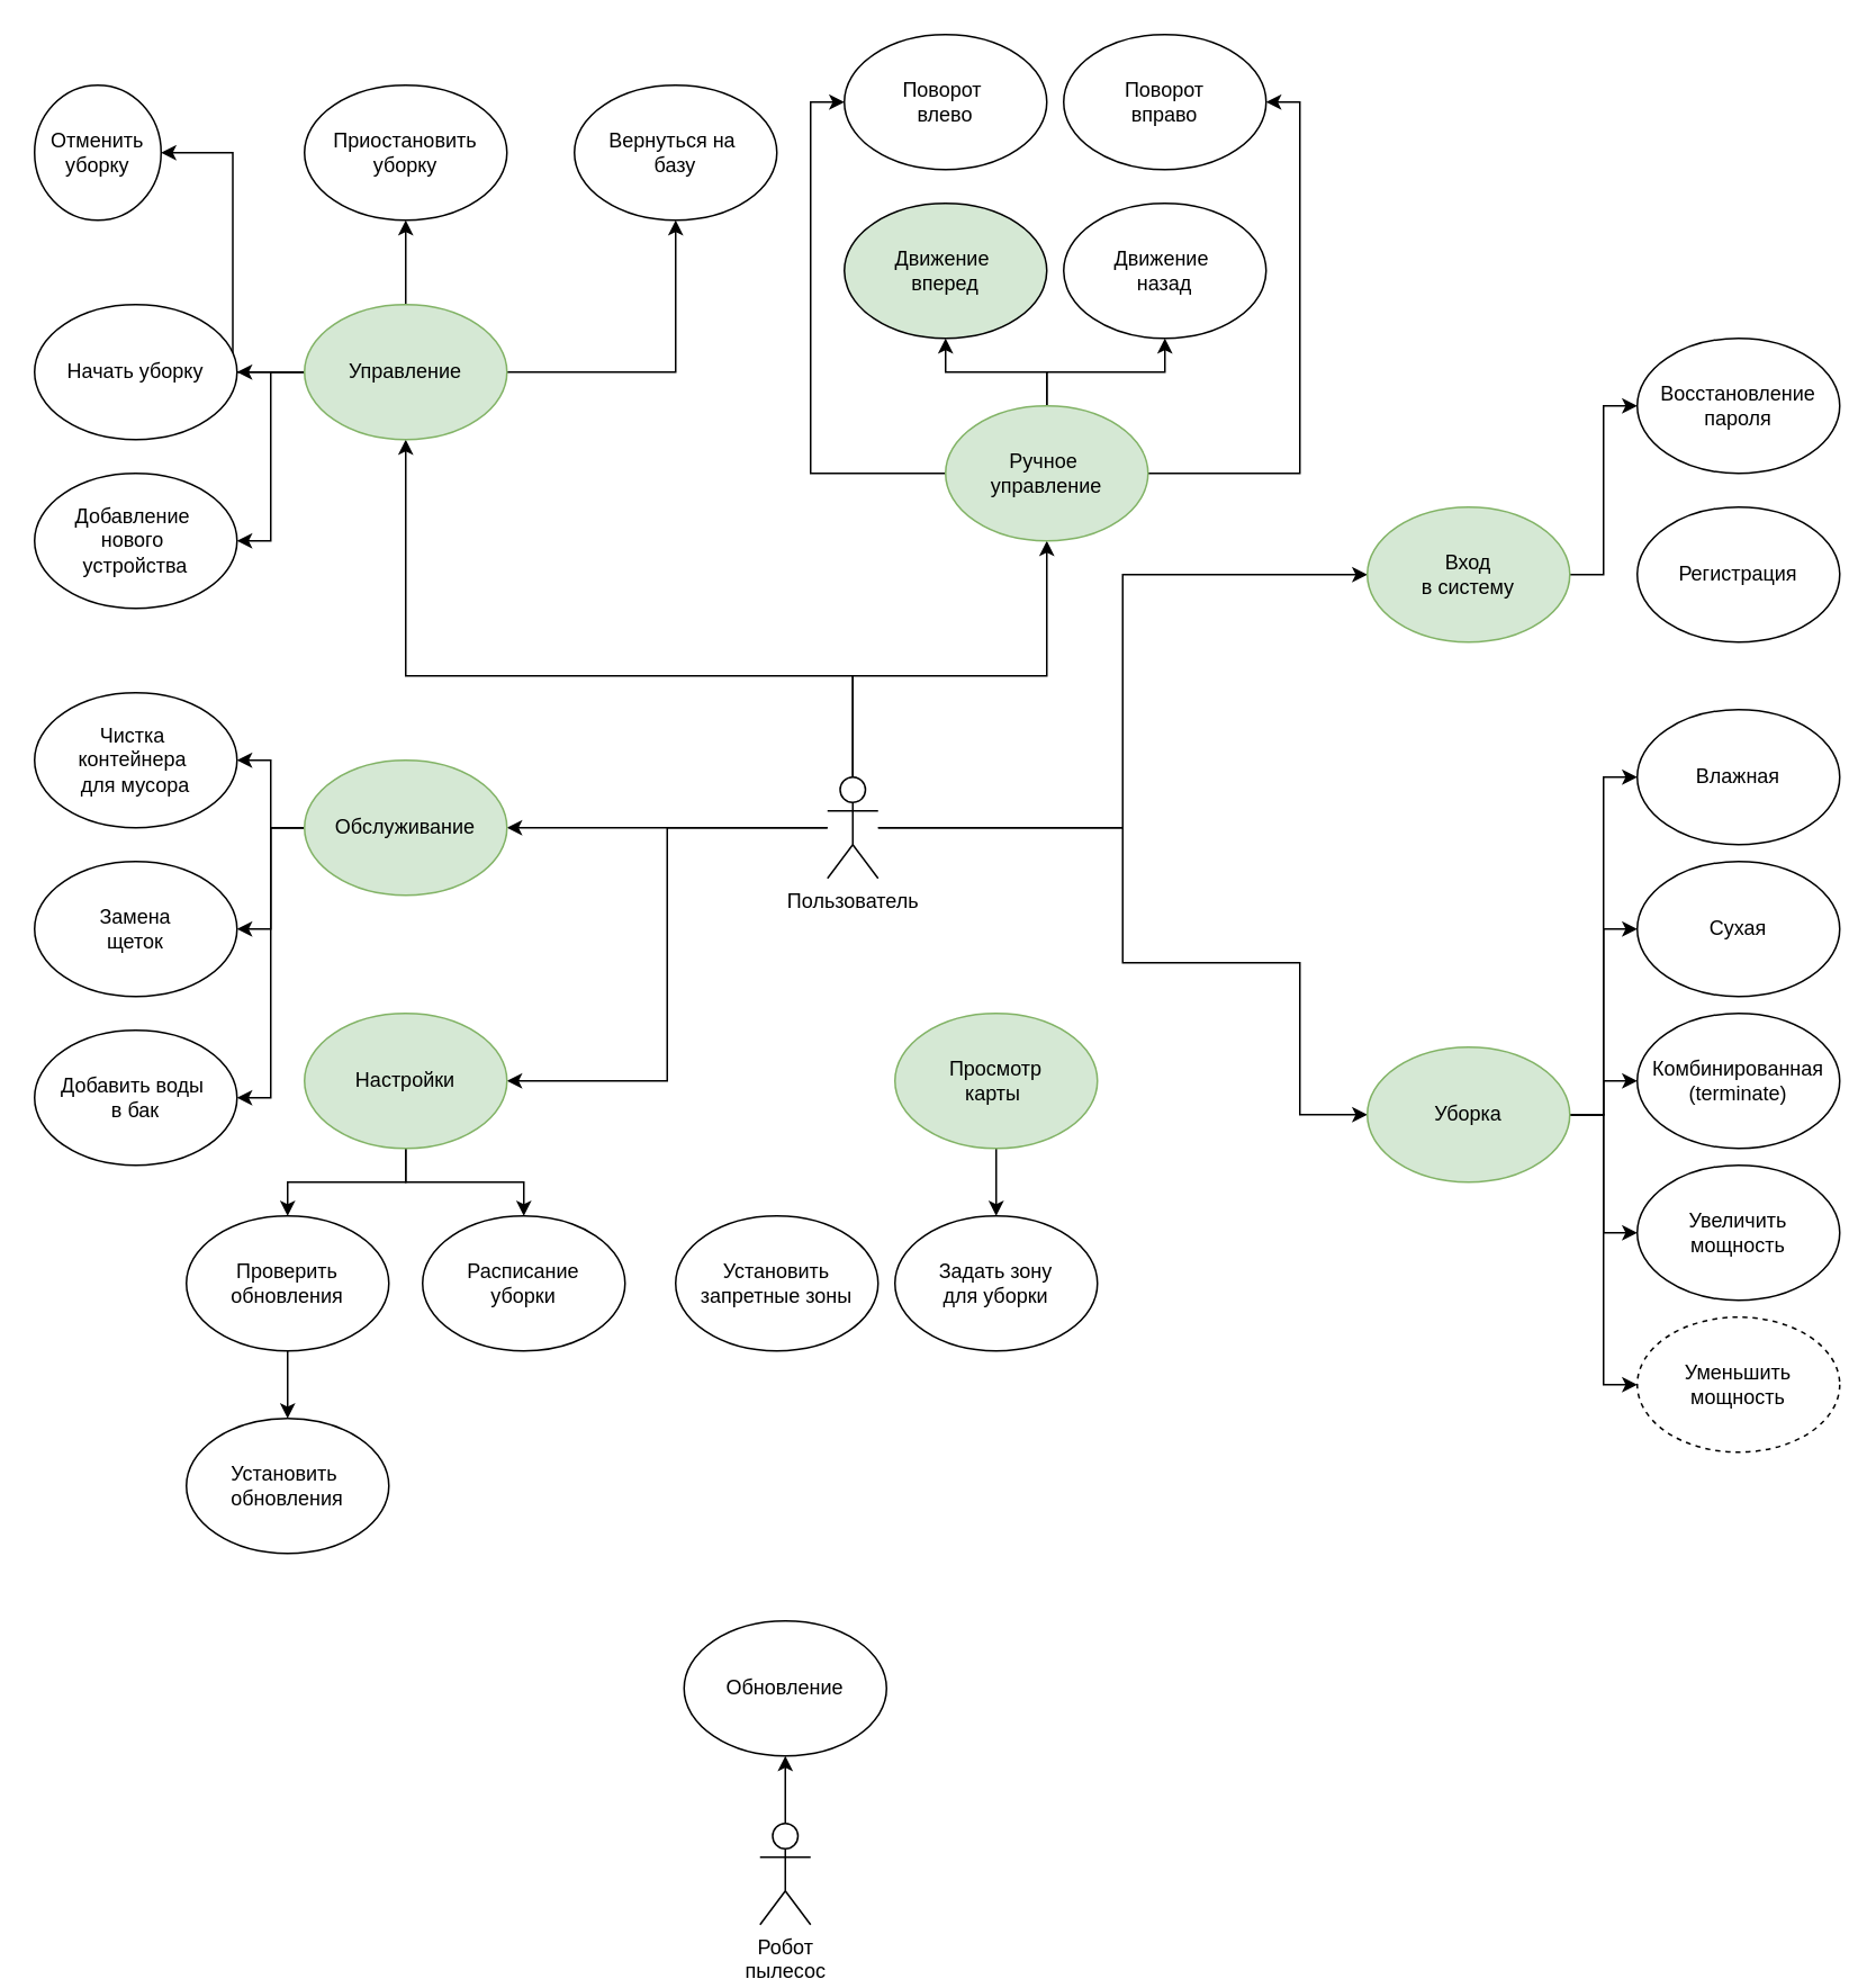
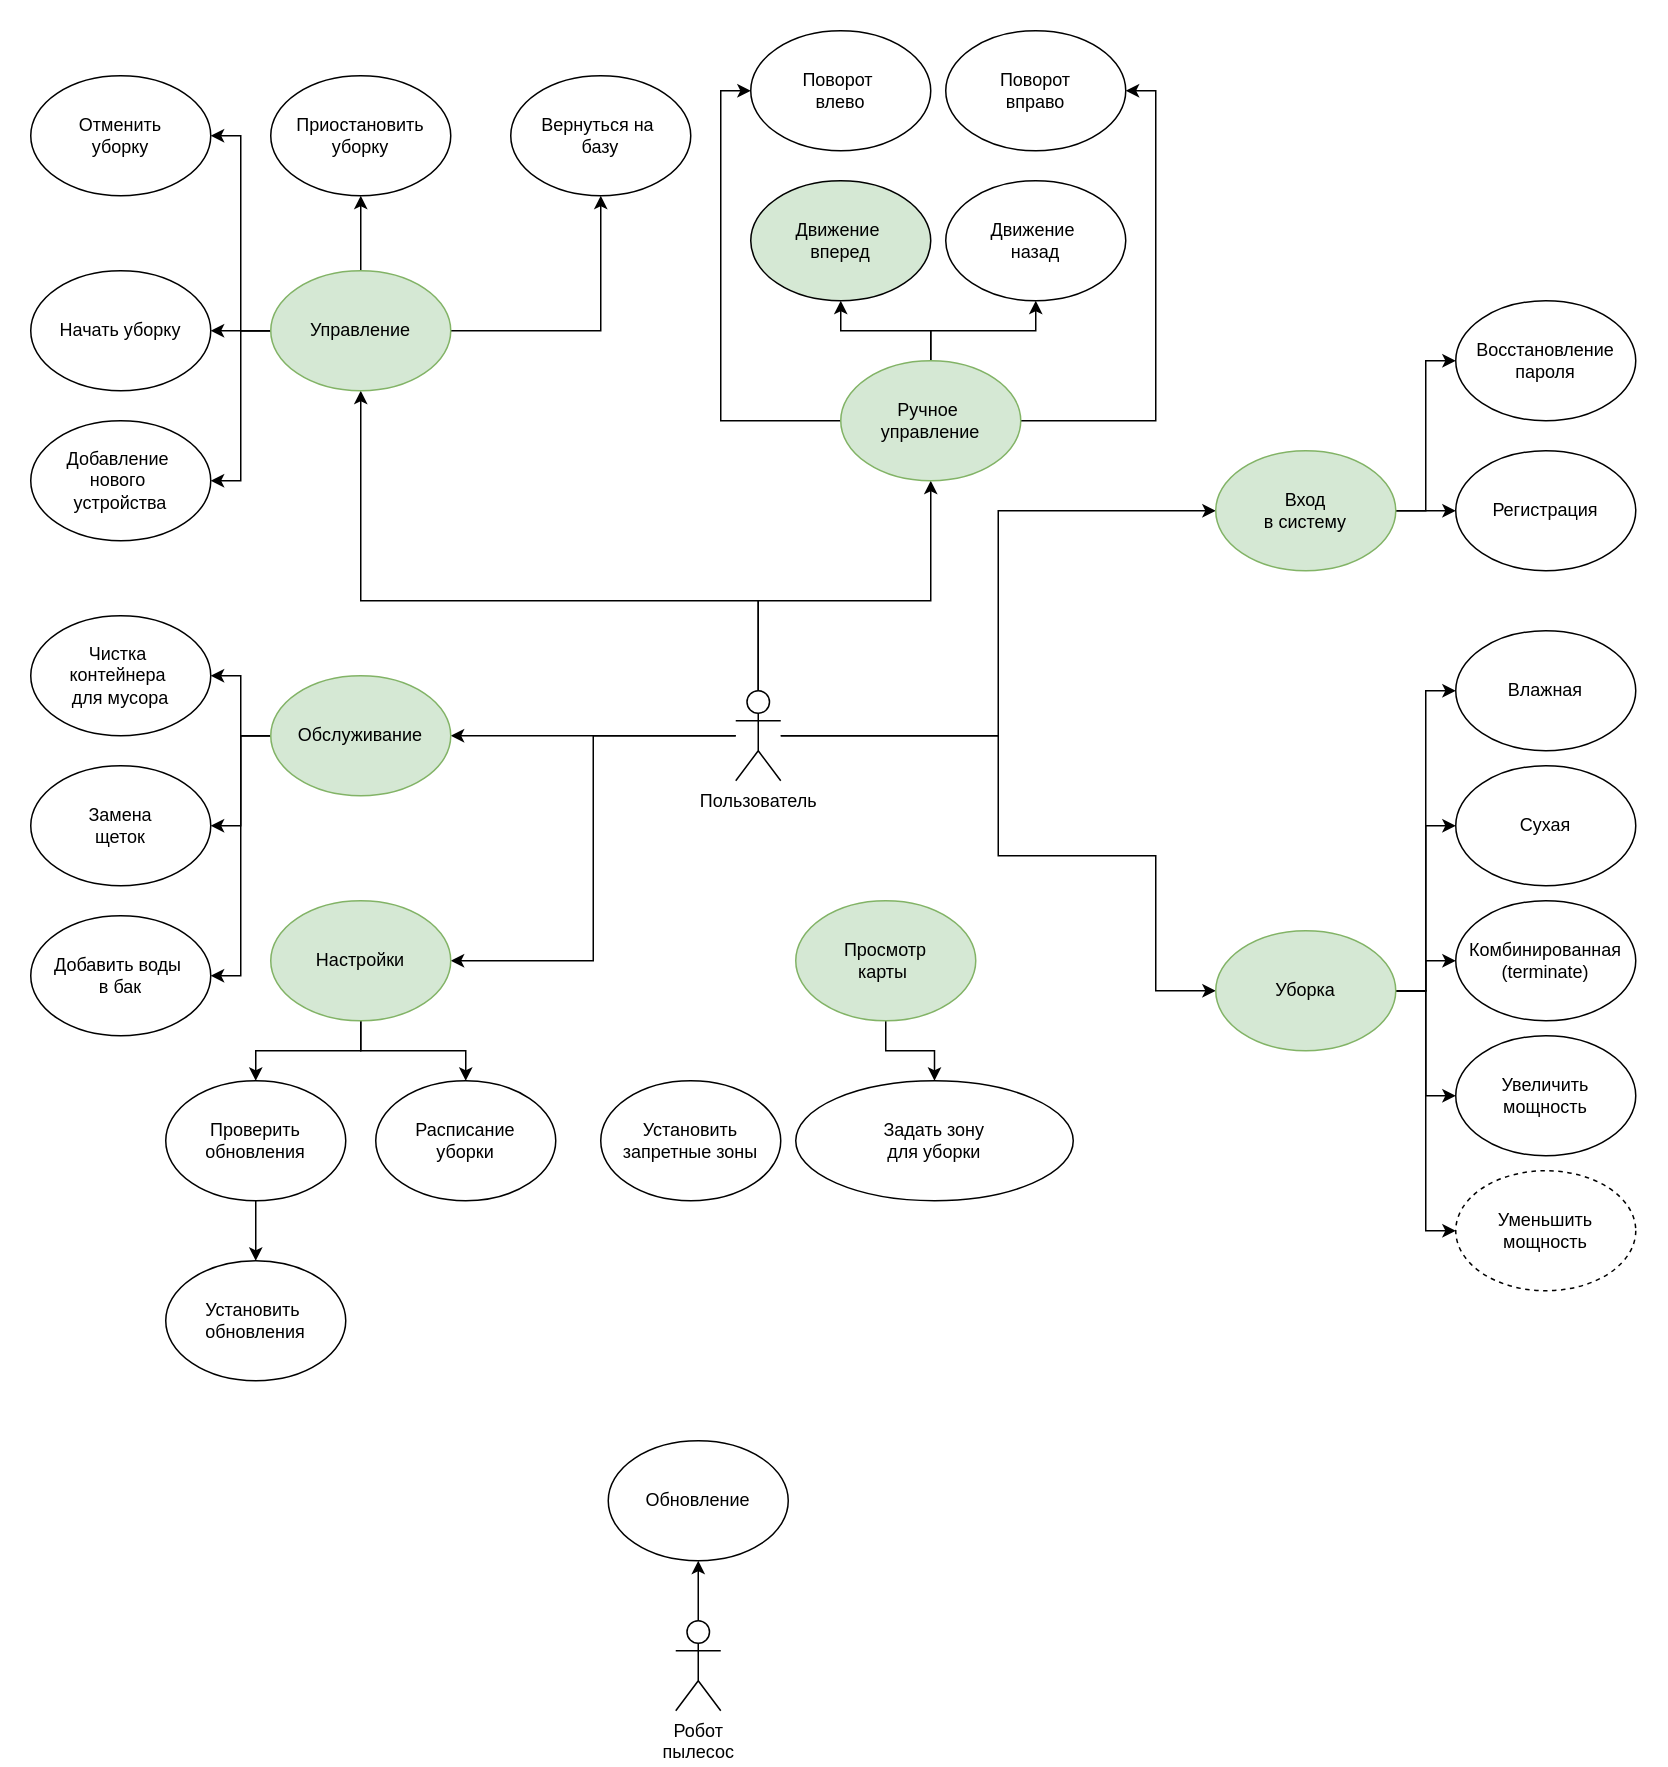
- <mxCell id="43" value="Отменить &lt;br&gt;уборку" style="ellipse;whiteSpace=wrap;html=1;" parent="1" vertex="1"><mxGeometry x="20" y="50" width="75" height="80" as="geometry" /></mxCell>
+ <mxCell id="43" value="Отменить &lt;br&gt;уборку" style="ellipse;whiteSpace=wrap;html=1;" parent="1" vertex="1"><mxGeometry x="20" y="50" width="120" height="80" as="geometry" /></mxCell>
+ <mxCell id="60" style="edgeStyle=orthogonalEdgeStyle;rounded=0;orthogonalLoop=1;jettySize=auto;html=1;entryX=0;entryY=0.5;entryDx=0;entryDy=0;" edge="1" parent="1" source="62" target="63"><mxGeometry relative="1" as="geometry" /></mxCell>
- <mxCell id="58" value="Задать зону &lt;br&gt;для&amp;nbsp;уборки" style="ellipse;whiteSpace=wrap;html=1;" parent="1" vertex="1"><mxGeometry x="530" y="720" width="120" height="80" as="geometry" /></mxCell>
+ <mxCell id="58" value="Задать зону &lt;br&gt;для&amp;nbsp;уборки" style="ellipse;whiteSpace=wrap;html=1;" parent="1" vertex="1"><mxGeometry x="530" y="720" width="185" height="80" as="geometry" /></mxCell>
